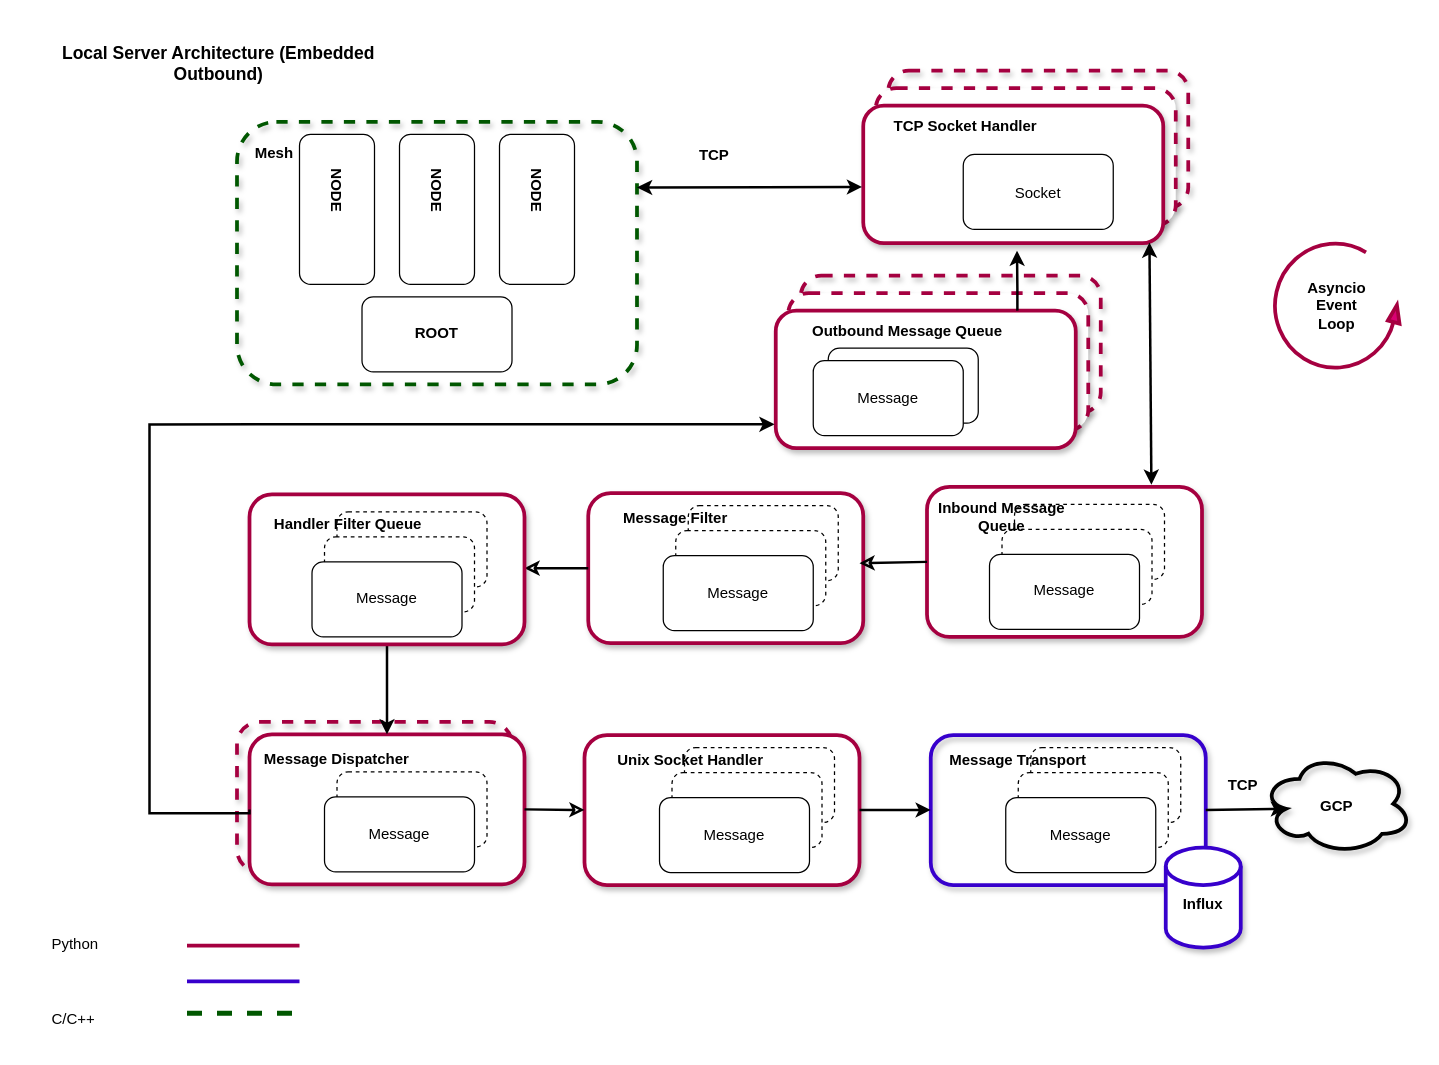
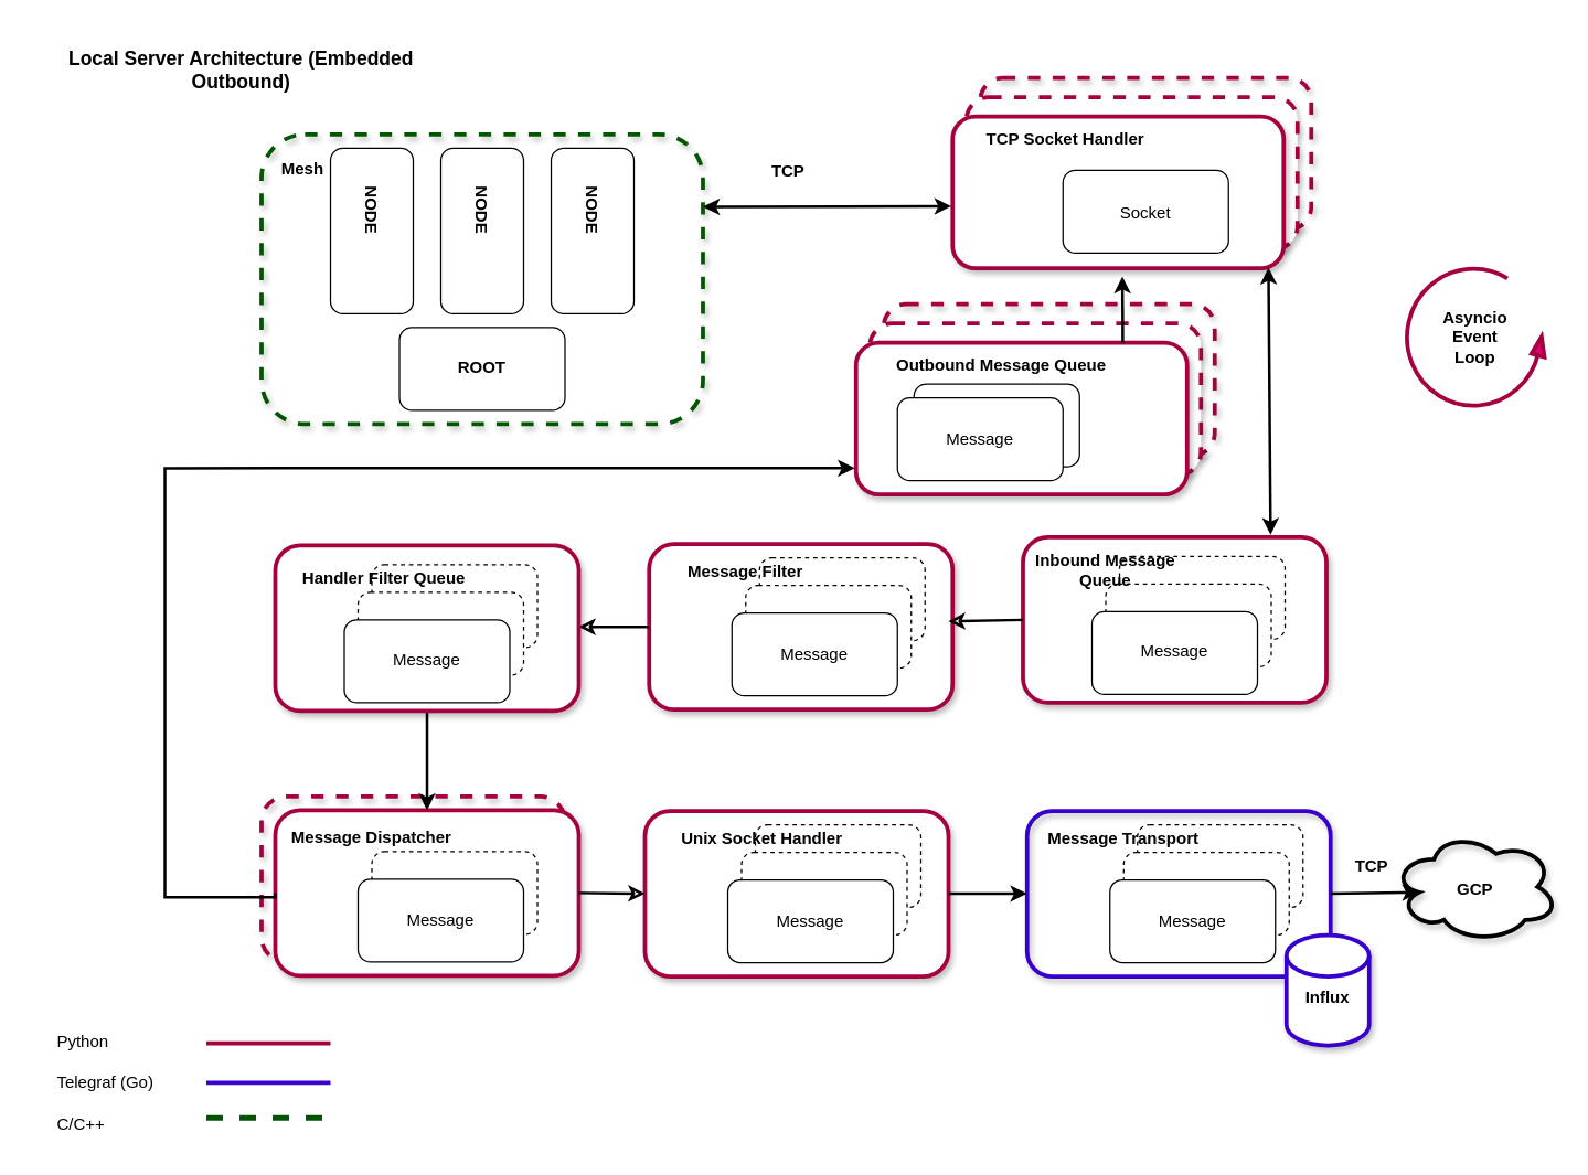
+ <mxCell id="49" value="Telegraf (Go)" style="text;html=1;align=left;verticalAlign=middle;whiteSpace=wrap;rounded=0;" parent="1" vertex="1"><mxGeometry x="39" y="770" width="90" height="30" as="geometry" /></mxCell>
